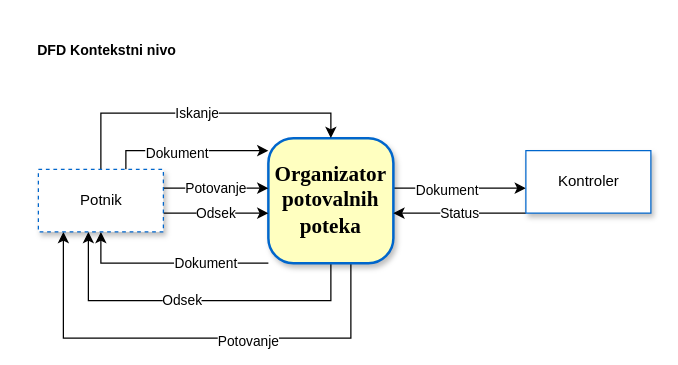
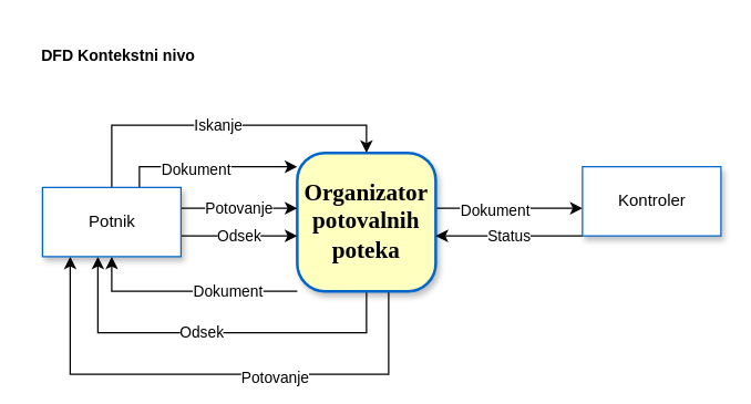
- <mxCell id="17" value="Potnik" style="html=1;dashed=1;whitespace=wrap;shadow=1;strokeColor=#0066CC;" parent="1" vertex="1"><mxGeometry x="30" y="135" width="100" height="50" as="geometry" /></mxCell>
+ <mxCell id="17" value="Potnik" style="html=1;dashed=0;whitespace=wrap;shadow=1;strokeColor=#0066CC;" parent="1" vertex="1"><mxGeometry x="30" y="135" width="100" height="50" as="geometry" /></mxCell>
